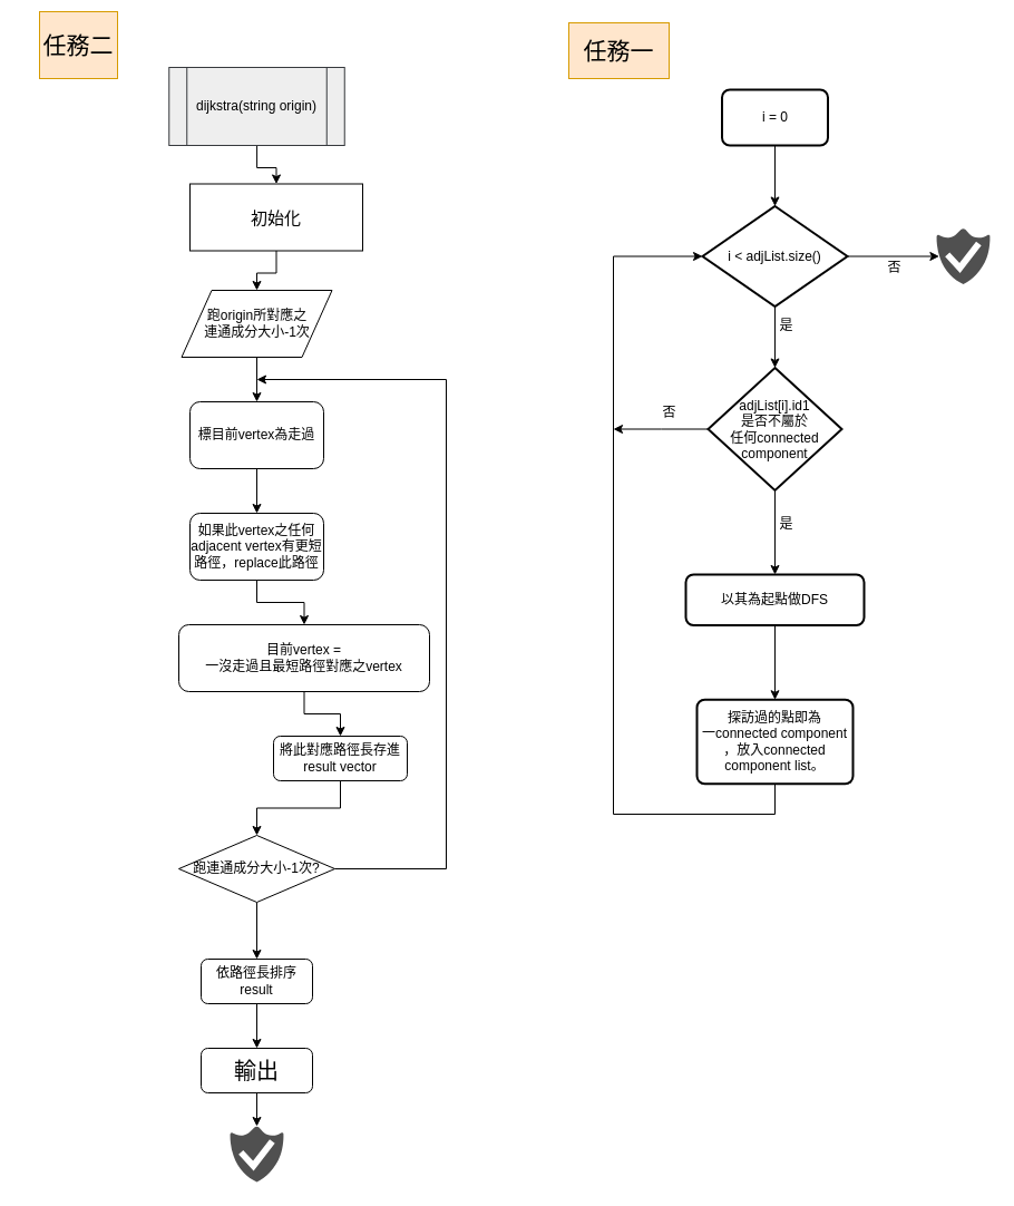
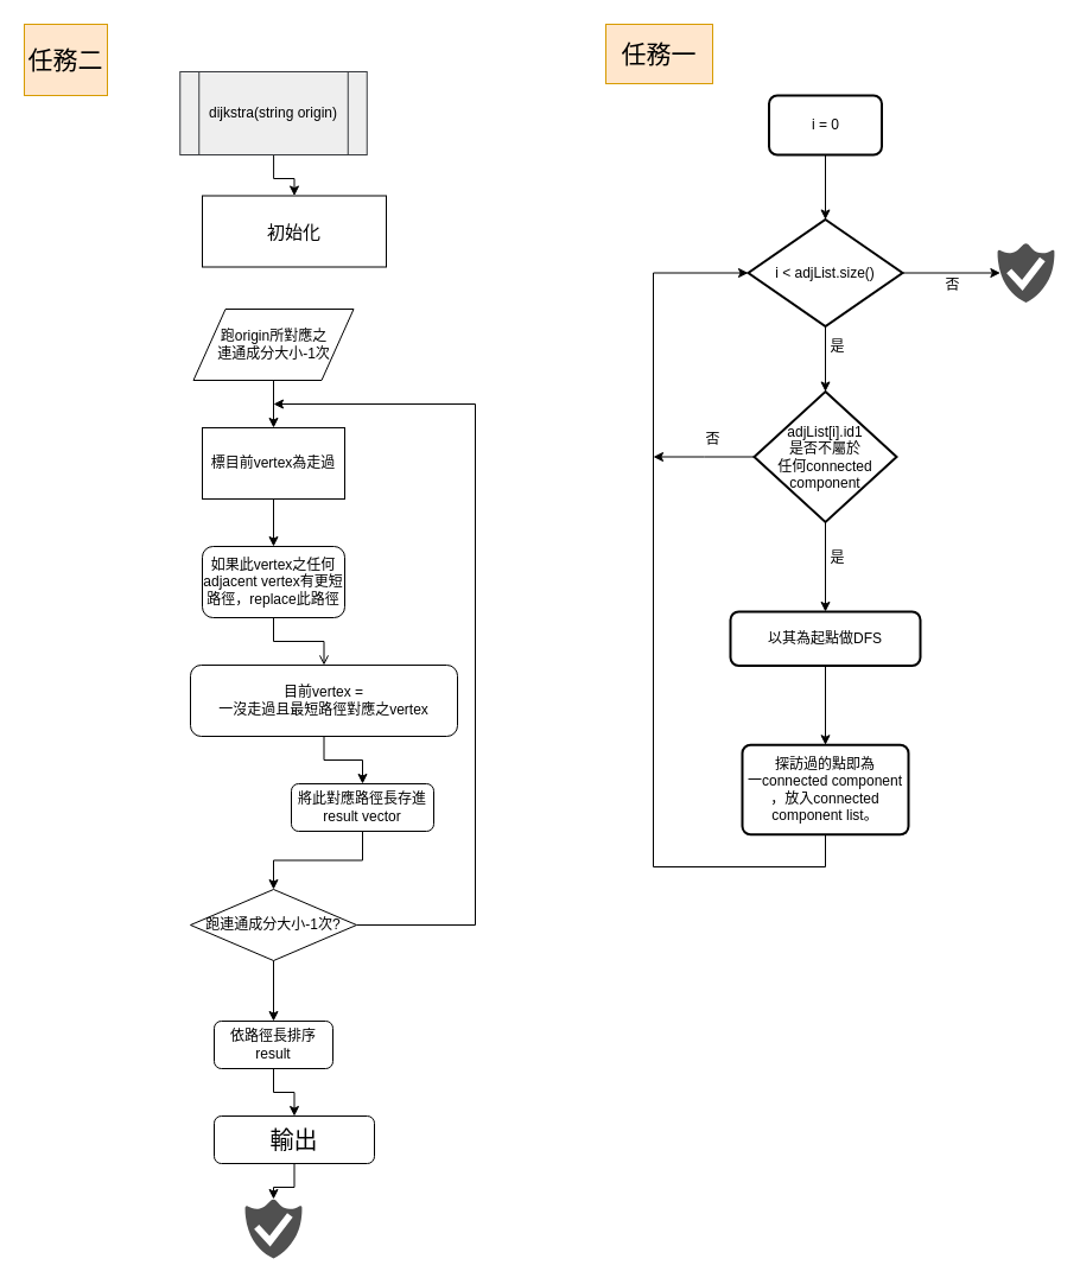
- <mxCell id="2" value="&lt;font style=&quot;font-size: 21px&quot;&gt;任務二&lt;/font&gt;" style="text;html=1;strokeColor=#d79b00;fillColor=#ffe6cc;align=center;verticalAlign=middle;whiteSpace=wrap;rounded=0;" parent="1" vertex="1"><mxGeometry x="35" y="10" width="70" height="60" as="geometry" /></mxCell>
+ <mxCell id="2" value="&lt;font style=&quot;font-size: 21px&quot;&gt;任務二&lt;/font&gt;" style="text;html=1;strokeColor=#d79b00;fillColor=#ffe6cc;align=center;verticalAlign=middle;whiteSpace=wrap;rounded=0;" parent="1" vertex="1"><mxGeometry x="20" y="20" width="70" height="60" as="geometry" /></mxCell>
- <mxCell id="3" value="" style="edgeStyle=orthogonalEdgeStyle;rounded=0;orthogonalLoop=1;jettySize=auto;html=1;entryX=0.5;entryY=0;entryDx=0;entryDy=0;" parent="1" source="4" target="6" edge="1"><mxGeometry relative="1" as="geometry"><mxPoint x="230" y="280" as="targetPoint" /></mxGeometry></mxCell>
- <mxCell id="8" value="標目前vertex為走過" style="rounded=1;whiteSpace=wrap;html=1;" parent="1" vertex="1"><mxGeometry x="170" y="360" width="120" height="60" as="geometry" /></mxCell>
+ <mxCell id="8" value="標目前vertex為走過" style="whiteSpace=wrap;html=1;rounded=0;" parent="1" vertex="1"><mxGeometry x="170" y="360" width="120" height="60" as="geometry" /></mxCell>
- <mxCell id="9" value="" style="edgeStyle=orthogonalEdgeStyle;rounded=0;orthogonalLoop=1;jettySize=auto;html=1;" parent="1" source="10" target="12" edge="1"><mxGeometry relative="1" as="geometry" /></mxCell>
+ <mxCell id="9" value="" style="edgeStyle=orthogonalEdgeStyle;rounded=0;orthogonalLoop=1;jettySize=auto;html=1;endArrow=open;" parent="1" source="10" target="12" edge="1"><mxGeometry relative="1" as="geometry" /></mxCell>
- <mxCell id="21" value="&lt;font style=&quot;font-size: 20px&quot;&gt;輸出&lt;/font&gt;" style="rounded=1;whiteSpace=wrap;html=1;" parent="1" vertex="1"><mxGeometry x="180" y="940" width="100" height="40" as="geometry" /></mxCell>
+ <mxCell id="21" value="&lt;font style=&quot;font-size: 20px&quot;&gt;輸出&lt;/font&gt;" style="rounded=1;whiteSpace=wrap;html=1;" parent="1" vertex="1"><mxGeometry x="180" y="940" width="135" height="40" as="geometry" /></mxCell>
